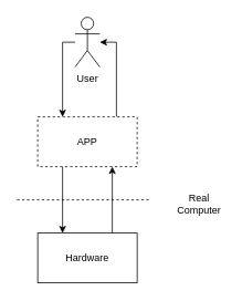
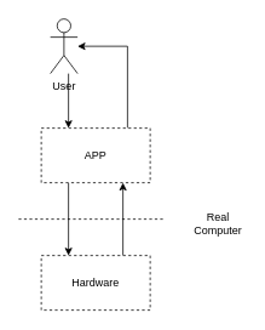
- <mxCell id="3" value="User" style="shape=umlActor;verticalLabelPosition=bottom;verticalAlign=top;html=1;outlineConnect=0;" vertex="1" parent="1"><mxGeometry x="90" y="20" width="30" height="60" as="geometry" /></mxCell>
+ <mxCell id="3" value="User" style="shape=umlActor;verticalLabelPosition=bottom;verticalAlign=top;html=1;outlineConnect=0;" vertex="1" parent="1"><mxGeometry x="55" y="20" width="30" height="60" as="geometry" /></mxCell>
- <mxCell id="8" value="Hardware" style="rounded=0;whiteSpace=wrap;html=1;" vertex="1" parent="1"><mxGeometry x="45" y="280" width="120" height="60" as="geometry" /></mxCell>
+ <mxCell id="8" value="Hardware" style="rounded=0;whiteSpace=wrap;html=1;dashed=1;" vertex="1" parent="1"><mxGeometry x="45" y="280" width="120" height="60" as="geometry" /></mxCell>
